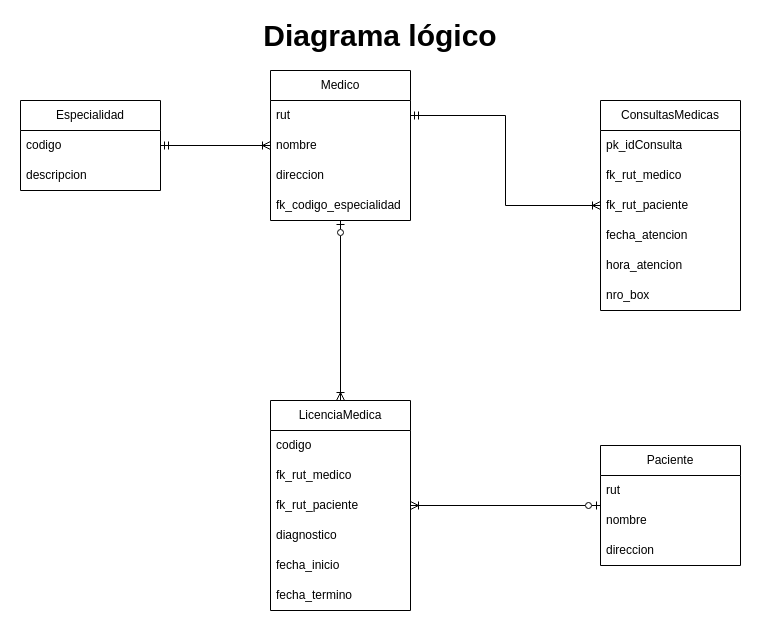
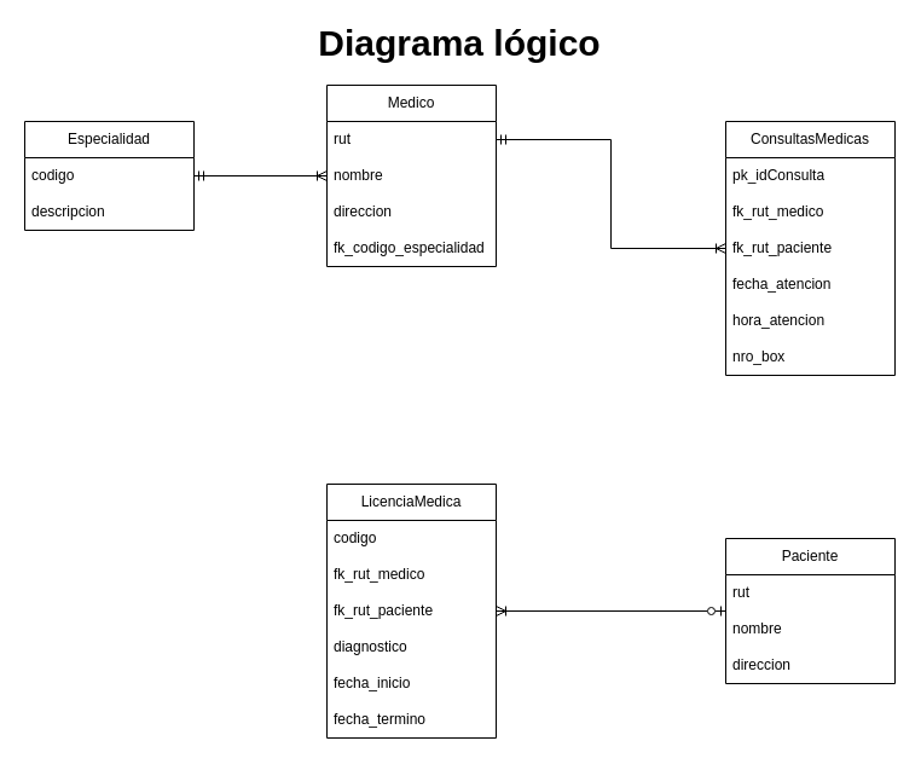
- <mxCell id="2" style="edgeStyle=orthogonalEdgeStyle;rounded=0;orthogonalLoop=1;jettySize=auto;html=1;endArrow=ERoneToMany;endFill=0;startArrow=ERzeroToOne;startFill=0;" parent="1" source="3" target="23" edge="1"><mxGeometry relative="1" as="geometry" /></mxCell>
